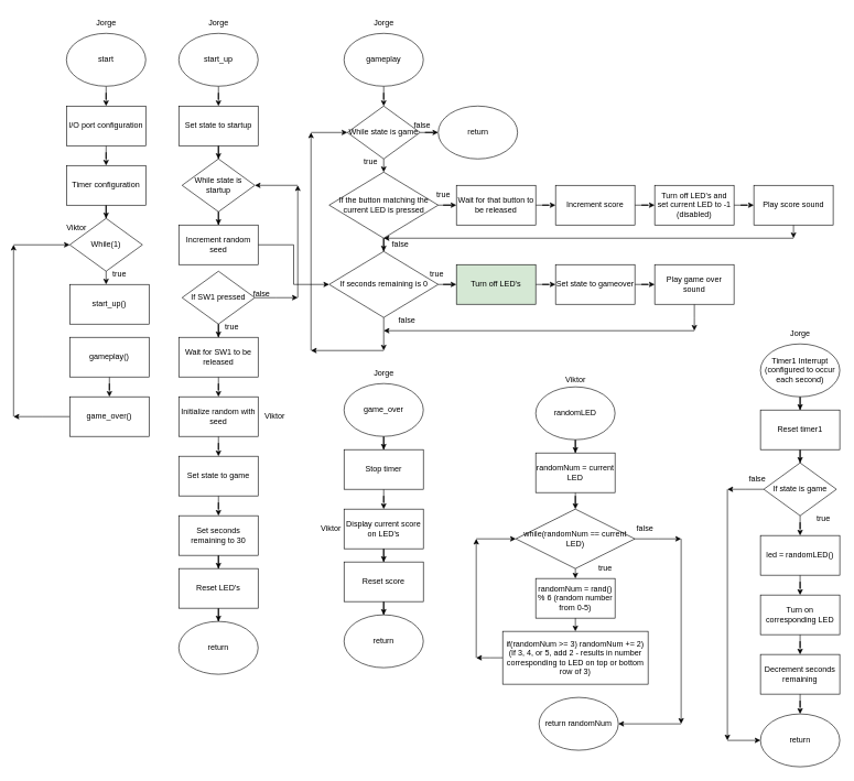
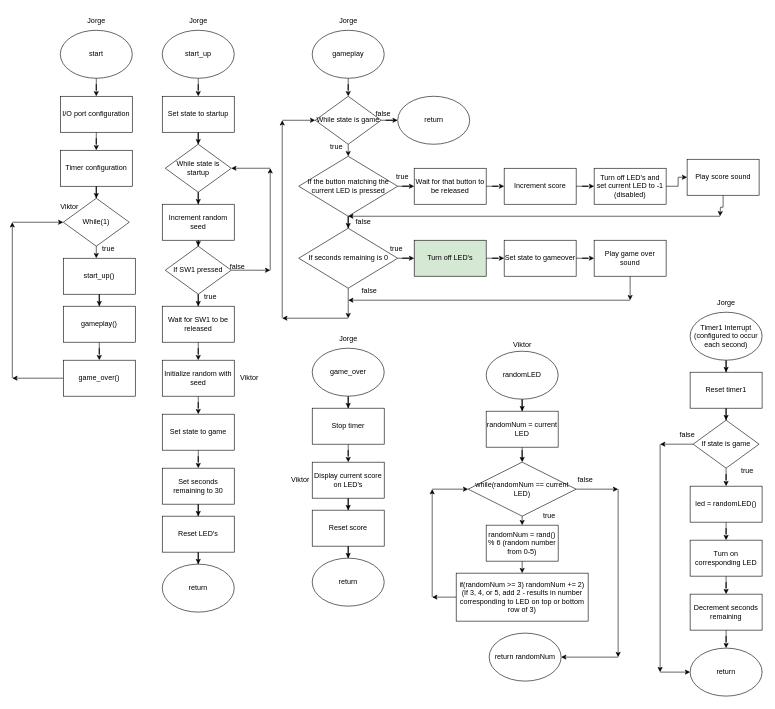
- <mxCell id="93" value="Play score sound" style="rounded=0;whiteSpace=wrap;html=1;" vertex="1" parent="1"><mxGeometry x="1140" y="280" width="120" height="60" as="geometry" /></mxCell>
+ <mxCell id="93" value="Play score sound" style="rounded=0;whiteSpace=wrap;html=1;" vertex="1" parent="1"><mxGeometry x="1145" y="265" width="120" height="60" as="geometry" /></mxCell>
- <mxCell id="61" style="edgeStyle=orthogonalEdgeStyle;rounded=0;orthogonalLoop=1;jettySize=auto;html=1;" edge="1" parent="1" source="62" target="98"><mxGeometry relative="1" as="geometry" /></mxCell>
+ <mxCell id="61" style="edgeStyle=orthogonalEdgeStyle;rounded=0;orthogonalLoop=1;jettySize=auto;html=1;" edge="1" parent="1" source="62" target="65"><mxGeometry relative="1" as="geometry" /></mxCell>
+ <mxCell id="9" style="edgeStyle=orthogonalEdgeStyle;rounded=0;orthogonalLoop=1;jettySize=auto;html=1;entryX=0.5;entryY=0;entryDx=0;entryDy=0;" parent="1" source="10" target="12" edge="1"><mxGeometry relative="1" as="geometry" /></mxCell>
